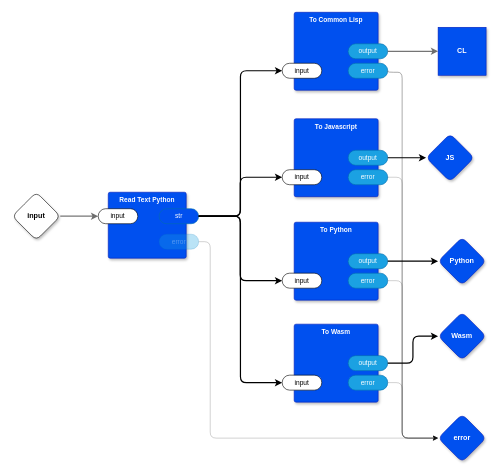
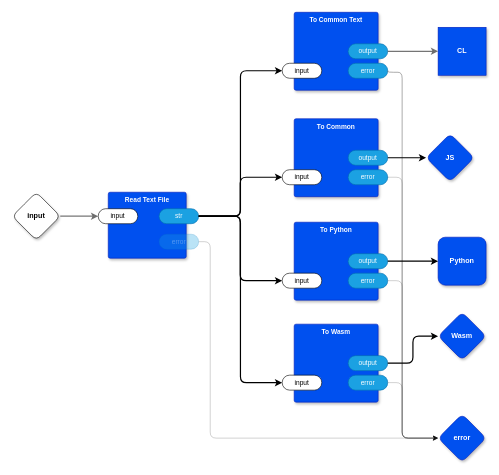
- <mxCell id="5" value="To Common Lisp" style="rounded=1;whiteSpace=wrap;html=1;sketch=0;container=1;recursiveResize=0;verticalAlign=top;arcSize=6;fontStyle=1;autosize=0;points=[];absoluteArcSize=1;shadow=1;strokeColor=#001DBC;fillColor=#0050ef;fontColor=#ffffff;fontFamily=Helvetica;fontSize=11;" parent="1" vertex="1"><mxGeometry x="490" y="20" width="140" height="130" as="geometry"><mxRectangle x="-98" y="-1230" width="99" height="26" as="alternateBounds" /></mxGeometry></mxCell>
+ <mxCell id="5" value="To Common Text" style="rounded=1;whiteSpace=wrap;html=1;sketch=0;container=1;recursiveResize=0;verticalAlign=top;arcSize=6;fontStyle=1;autosize=0;points=[];absoluteArcSize=1;shadow=1;strokeColor=#001DBC;fillColor=#0050ef;fontColor=#ffffff;fontFamily=Helvetica;fontSize=11;" parent="1" vertex="1"><mxGeometry x="490" y="20" width="140" height="130" as="geometry"><mxRectangle x="-98" y="-1230" width="99" height="26" as="alternateBounds" /></mxGeometry></mxCell>
- <mxCell id="18" value="To Javascript" style="rounded=1;whiteSpace=wrap;html=1;sketch=0;container=1;recursiveResize=0;verticalAlign=top;arcSize=6;fontStyle=1;autosize=0;points=[];absoluteArcSize=1;shadow=1;strokeColor=#001DBC;fillColor=#0050ef;fontColor=#ffffff;fontFamily=Helvetica;fontSize=11;" parent="1" vertex="1"><mxGeometry x="490" y="197.5" width="140" height="130" as="geometry"><mxRectangle x="-98" y="-1230" width="99" height="26" as="alternateBounds" /></mxGeometry></mxCell>
+ <mxCell id="18" value="To Common" style="rounded=1;whiteSpace=wrap;html=1;sketch=0;container=1;recursiveResize=0;verticalAlign=top;arcSize=6;fontStyle=1;autosize=0;points=[];absoluteArcSize=1;shadow=1;strokeColor=#001DBC;fillColor=#0050ef;fontColor=#ffffff;fontFamily=Helvetica;fontSize=11;" parent="1" vertex="1"><mxGeometry x="490" y="197.5" width="140" height="130" as="geometry"><mxRectangle x="-98" y="-1230" width="99" height="26" as="alternateBounds" /></mxGeometry></mxCell>
- <mxCell id="12" value="Read Text Python" style="rounded=1;whiteSpace=wrap;html=1;sketch=0;container=1;recursiveResize=0;verticalAlign=top;arcSize=6;fontStyle=1;autosize=0;points=[];absoluteArcSize=1;shadow=1;strokeColor=#001DBC;fillColor=#0050ef;fontColor=#ffffff;fontFamily=Helvetica;fontSize=11;" parent="1" vertex="1"><mxGeometry x="180" y="320" width="130" height="110" as="geometry"><mxRectangle x="-98" y="-1230" width="99" height="26" as="alternateBounds" /></mxGeometry></mxCell>
+ <mxCell id="12" value="Read Text File" style="rounded=1;whiteSpace=wrap;html=1;sketch=0;container=1;recursiveResize=0;verticalAlign=top;arcSize=6;fontStyle=1;autosize=0;points=[];absoluteArcSize=1;shadow=1;strokeColor=#001DBC;fillColor=#0050ef;fontColor=#ffffff;fontFamily=Helvetica;fontSize=11;" parent="1" vertex="1"><mxGeometry x="180" y="320" width="130" height="110" as="geometry"><mxRectangle x="-98" y="-1230" width="99" height="26" as="alternateBounds" /></mxGeometry></mxCell>
- <mxCell id="14" value="str" style="rounded=1;whiteSpace=wrap;html=1;sketch=0;points=[[0,0.5,0,0,0],[1,0.5,0,0,0]];fillColor=#0050ef;fontColor=#ffffff;strokeColor=#006EAF;arcSize=50;fontFamily=Helvetica;fontSize=11;" parent="12" vertex="1"><mxGeometry x="84.75" y="27.5" width="66" height="25" as="geometry" /></mxCell>
+ <mxCell id="14" value="str" style="rounded=1;whiteSpace=wrap;html=1;sketch=0;points=[[0,0.5,0,0,0],[1,0.5,0,0,0]];fillColor=#1ba1e2;fontColor=#ffffff;strokeColor=#006EAF;arcSize=50;fontFamily=Helvetica;fontSize=11;" parent="12" vertex="1"><mxGeometry x="84.75" y="27.5" width="66" height="25" as="geometry" /></mxCell>
- <mxCell id="30" value="Python" style="rhombus;whiteSpace=wrap;html=1;rounded=1;fillColor=#0050ef;fontColor=#ffffff;strokeColor=#001DBC;fontStyle=1;glass=0;sketch=0;fontSize=12;points=[[0,0.5,0,0,0],[0.5,0,0,0,0],[0.5,1,0,0,0],[1,0.5,0,0,0]];shadow=1;fontFamily=Helvetica;" parent="1" vertex="1"><mxGeometry x="730" y="395" width="80" height="80" as="geometry" /></mxCell>
+ <mxCell id="30" value="Python" style="whiteSpace=wrap;html=1;fillColor=#0050ef;fontColor=#ffffff;strokeColor=#001DBC;fontStyle=1;glass=0;sketch=0;fontSize=12;points=[[0,0.5,0,0,0],[0.5,0,0,0,0],[0.5,1,0,0,0],[1,0.5,0,0,0]];shadow=1;fontFamily=Helvetica;rounded=1;" parent="1" vertex="1"><mxGeometry x="730" y="395" width="80" height="80" as="geometry" /></mxCell>
